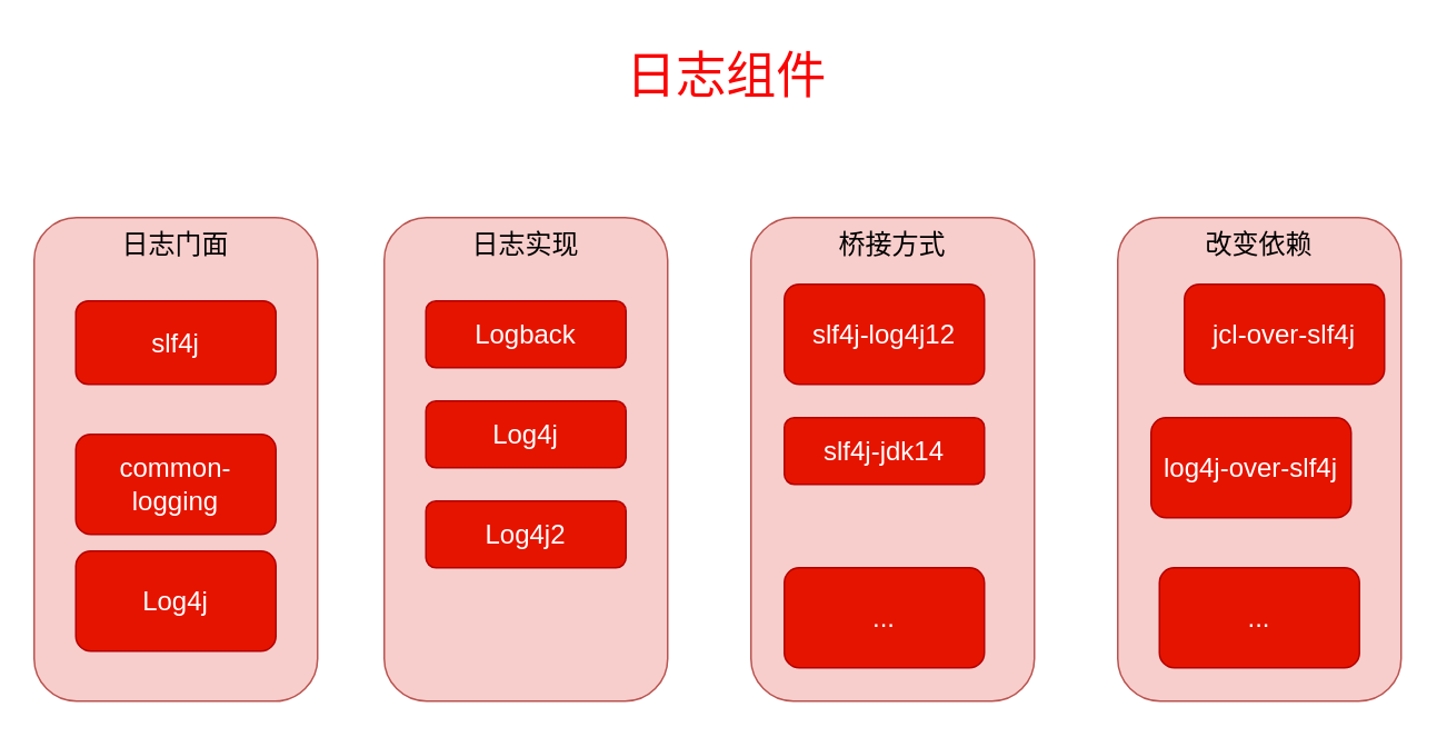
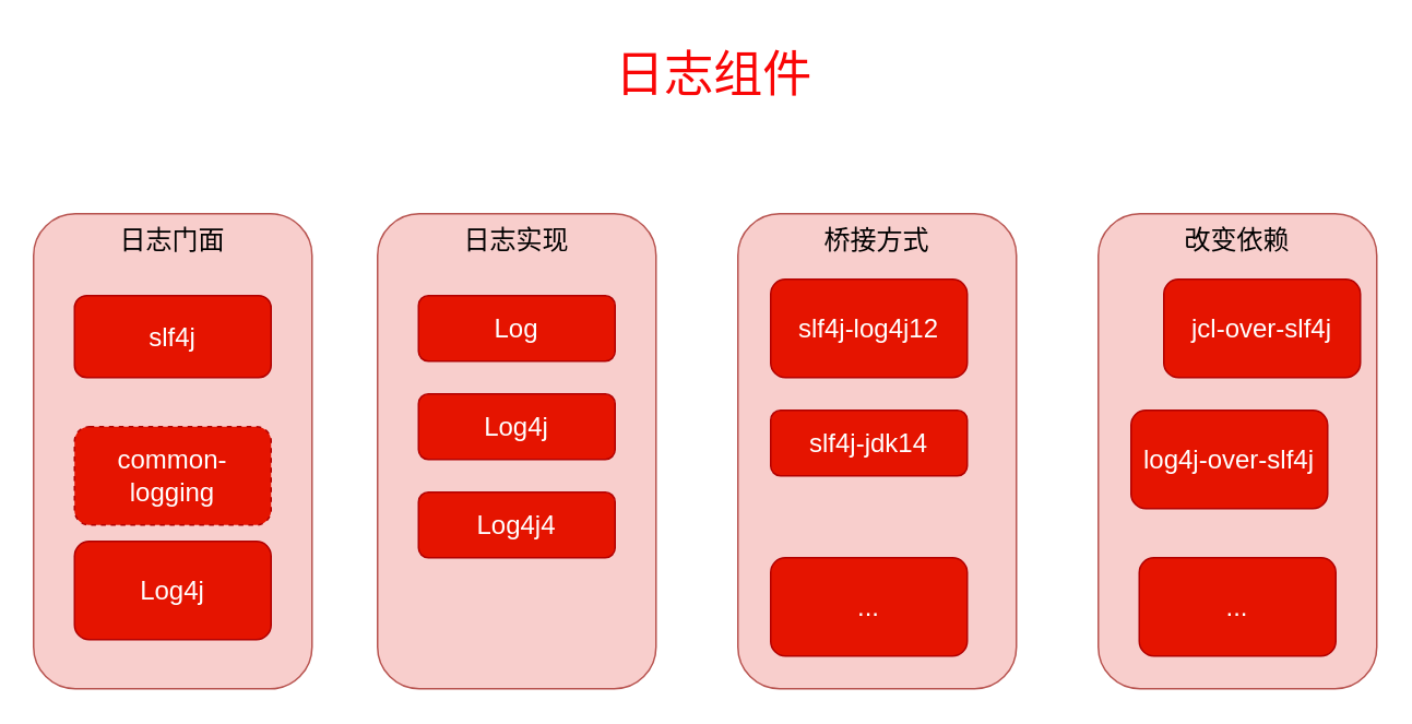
- <mxCell id="10" value="&lt;font style=&quot;vertical-align: inherit;&quot; class=&quot;notranslate fyzs-translate-target fyzs-translate-target-wrapper&quot;&gt;&lt;font style=&quot;vertical-align: inherit;&quot; class=&quot;notranslate fyzs-translate-target fyzs-translate-target-box&quot;&gt;&lt;font style=&quot;vertical-align: inherit;&quot; title=&quot;S&quot; class=&quot;notranslate fyzs-translate-target fyzs-translate-target-text&quot;&gt;Logback&lt;/font&gt;&lt;/font&gt;&lt;/font&gt;" style="rounded=1;whiteSpace=wrap;html=1;fontSize=16;fillColor=#e51400;fontColor=#ffffff;strokeColor=#B20000;" vertex="1" parent="1"><mxGeometry x="255" y="180" width="120" height="40" as="geometry" /></mxCell>
+ <mxCell id="10" value="&lt;font style=&quot;vertical-align: inherit;&quot; class=&quot;notranslate fyzs-translate-target fyzs-translate-target-wrapper&quot;&gt;&lt;font style=&quot;vertical-align: inherit;&quot; class=&quot;notranslate fyzs-translate-target fyzs-translate-target-box&quot;&gt;&lt;font style=&quot;vertical-align: inherit;&quot; title=&quot;S&quot; class=&quot;notranslate fyzs-translate-target fyzs-translate-target-text&quot;&gt;Log&lt;/font&gt;&lt;/font&gt;&lt;/font&gt;" style="rounded=1;whiteSpace=wrap;html=1;fontSize=16;fillColor=#e51400;fontColor=#ffffff;strokeColor=#B20000;" vertex="1" parent="1"><mxGeometry x="255" y="180" width="120" height="40" as="geometry" /></mxCell>
- <mxCell id="8" value="&lt;font style=&quot;vertical-align: inherit;&quot; class=&quot;notranslate fyzs-translate-target fyzs-translate-target-wrapper&quot;&gt;&lt;font style=&quot;vertical-align: inherit;&quot; class=&quot;notranslate fyzs-translate-target fyzs-translate-target-box&quot;&gt;&lt;font style=&quot;vertical-align: inherit;&quot; title=&quot;S&quot; class=&quot;notranslate fyzs-translate-target fyzs-translate-target-text&quot;&gt;common-logging&lt;/font&gt;&lt;/font&gt;&lt;/font&gt;" style="rounded=1;whiteSpace=wrap;html=1;fontSize=16;fillColor=#e51400;fontColor=#ffffff;strokeColor=#B20000;" vertex="1" parent="1"><mxGeometry x="45" y="260" width="120" height="60" as="geometry" /></mxCell>
+ <mxCell id="8" value="&lt;font style=&quot;vertical-align: inherit;&quot; class=&quot;notranslate fyzs-translate-target fyzs-translate-target-wrapper&quot;&gt;&lt;font style=&quot;vertical-align: inherit;&quot; class=&quot;notranslate fyzs-translate-target fyzs-translate-target-box&quot;&gt;&lt;font style=&quot;vertical-align: inherit;&quot; title=&quot;S&quot; class=&quot;notranslate fyzs-translate-target fyzs-translate-target-text&quot;&gt;common-logging&lt;/font&gt;&lt;/font&gt;&lt;/font&gt;" style="rounded=1;whiteSpace=wrap;html=1;fontSize=16;fillColor=#e51400;fontColor=#ffffff;strokeColor=#B20000;dashed=1;" vertex="1" parent="1"><mxGeometry x="45" y="260" width="120" height="60" as="geometry" /></mxCell>
- <mxCell id="12" value="&lt;font style=&quot;vertical-align: inherit;&quot; class=&quot;notranslate fyzs-translate-target fyzs-translate-target-wrapper&quot;&gt;&lt;font style=&quot;vertical-align: inherit;&quot; class=&quot;notranslate fyzs-translate-target fyzs-translate-target-box&quot;&gt;&lt;font style=&quot;vertical-align: inherit;&quot; title=&quot;S&quot; class=&quot;notranslate fyzs-translate-target fyzs-translate-target-text&quot;&gt;Log4j2&lt;/font&gt;&lt;/font&gt;&lt;/font&gt;" style="rounded=1;whiteSpace=wrap;html=1;fontSize=16;fillColor=#e51400;fontColor=#ffffff;strokeColor=#B20000;" vertex="1" parent="1"><mxGeometry x="255" y="300" width="120" height="40" as="geometry" /></mxCell>
+ <mxCell id="12" value="&lt;font style=&quot;vertical-align: inherit;&quot; class=&quot;notranslate fyzs-translate-target fyzs-translate-target-wrapper&quot;&gt;&lt;font style=&quot;vertical-align: inherit;&quot; class=&quot;notranslate fyzs-translate-target fyzs-translate-target-box&quot;&gt;&lt;font style=&quot;vertical-align: inherit;&quot; title=&quot;S&quot; class=&quot;notranslate fyzs-translate-target fyzs-translate-target-text&quot;&gt;Log4j4&lt;/font&gt;&lt;/font&gt;&lt;/font&gt;" style="rounded=1;whiteSpace=wrap;html=1;fontSize=16;fillColor=#e51400;fontColor=#ffffff;strokeColor=#B20000;" vertex="1" parent="1"><mxGeometry x="255" y="300" width="120" height="40" as="geometry" /></mxCell>
